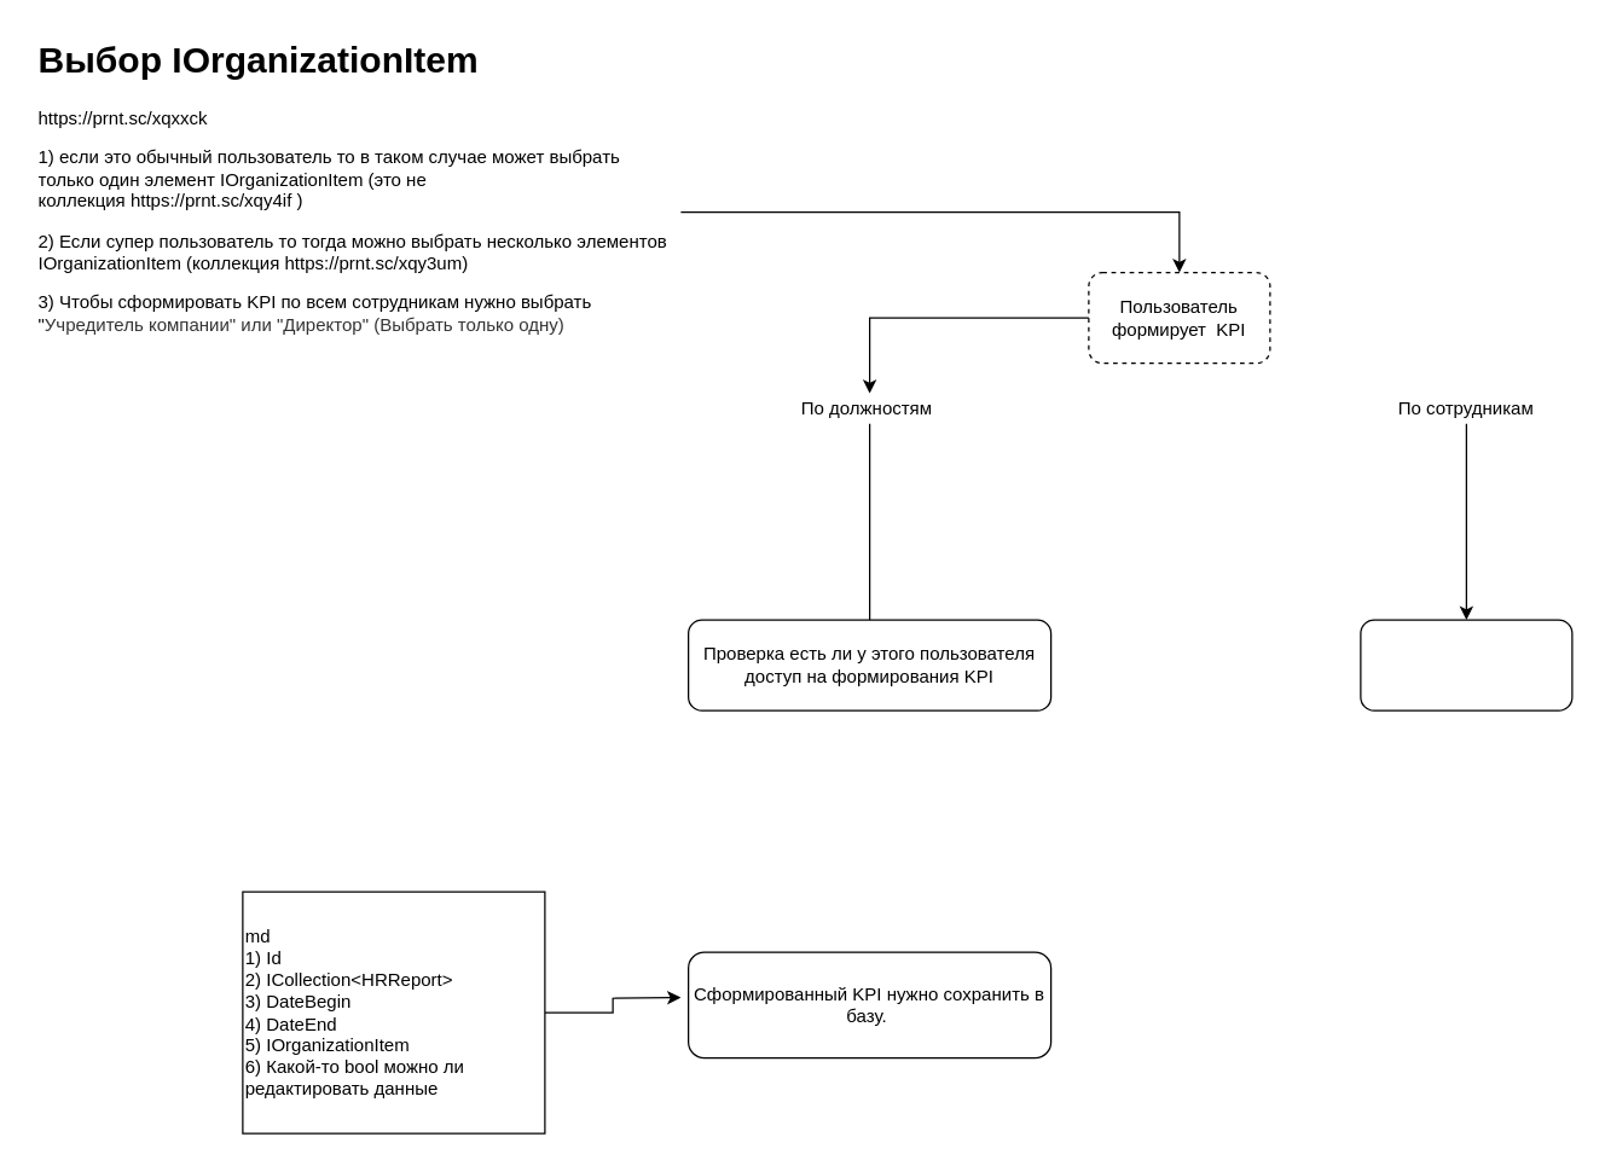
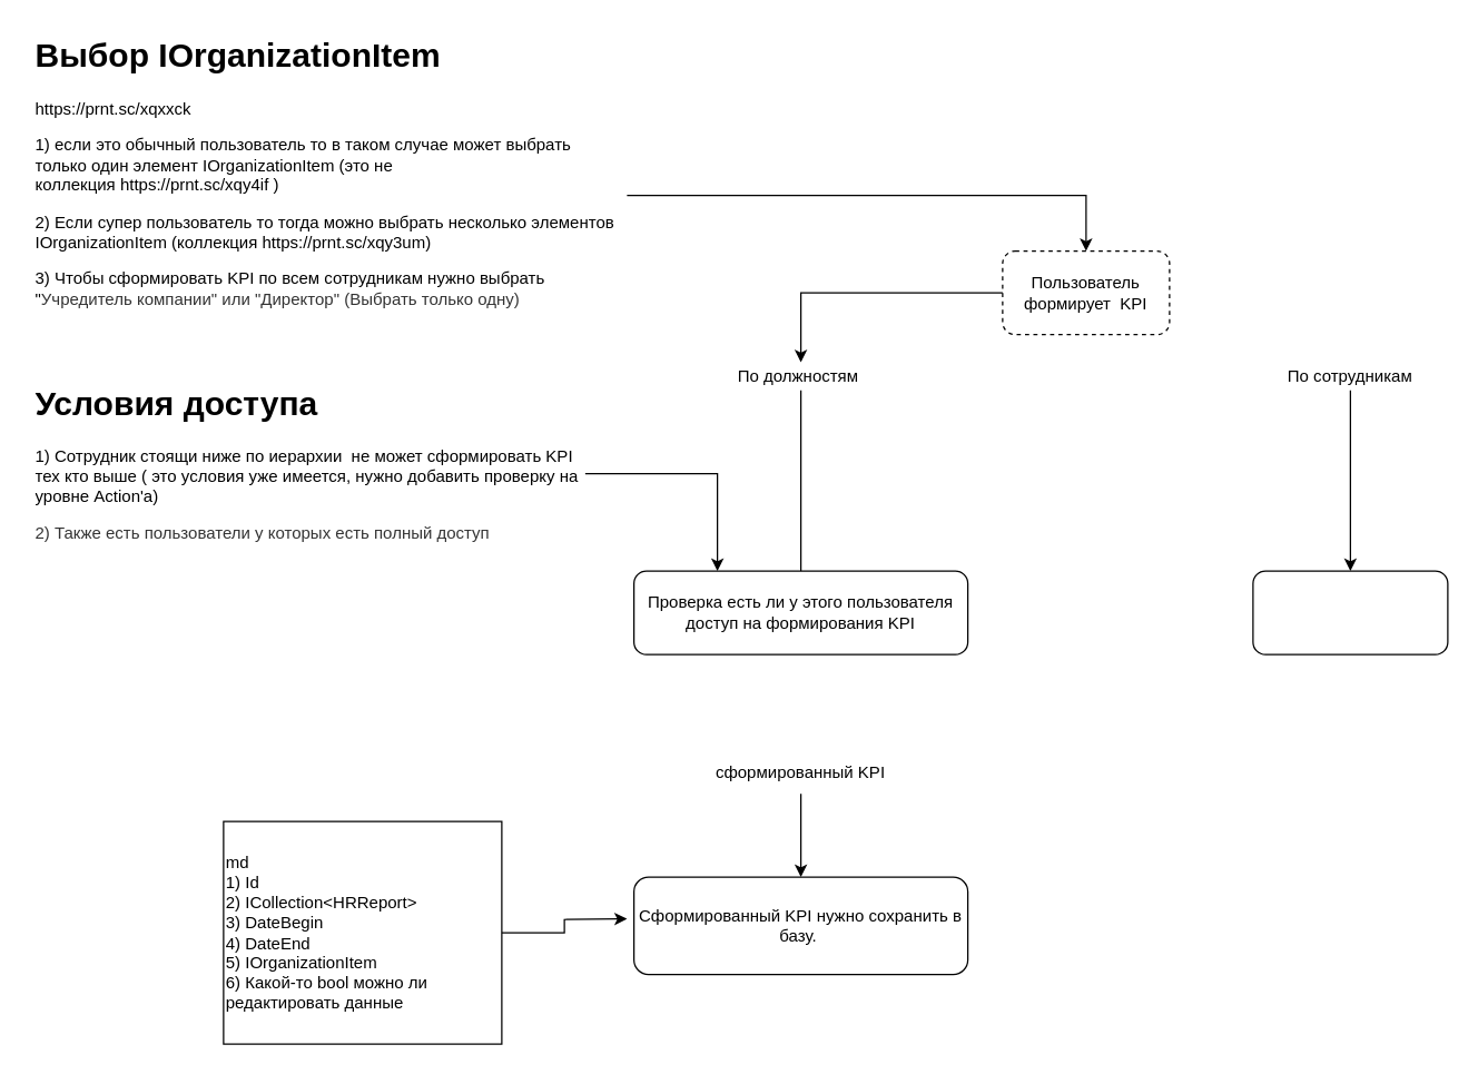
+ <mxCell id="6" value="&lt;h1&gt;Условия доступа&lt;/h1&gt;&lt;p&gt;1) Сотрудник стоящи ниже&amp;nbsp;по иерархии&amp;nbsp; не может сформировать KPI тех кто выше ( это условия уже имеется, нужно добавить проверку на уровне Action'a)&lt;/p&gt;&lt;p&gt;&lt;span style=&quot;background-color: rgb(255 , 255 , 255) ; color: rgb(51 , 51 , 51) ; font-family: &amp;#34;arial&amp;#34; , &amp;#34;tahoma&amp;#34; , &amp;#34;arial&amp;#34; , &amp;#34;helvetica&amp;#34; , sans-serif&quot;&gt;2) Также есть пользователи у которых есть полный доступ&amp;nbsp;&lt;/span&gt;&lt;/p&gt;&lt;p&gt;&lt;br&gt;&lt;/p&gt;" style="text;html=1;strokeColor=none;fillColor=none;spacing=5;spacingTop=-20;whiteSpace=wrap;overflow=hidden;rounded=0;" parent="1" vertex="1"><mxGeometry x="20" y="270" width="400" height="140" as="geometry" /></mxCell>
+ <mxCell id="5" style="edgeStyle=orthogonalEdgeStyle;rounded=0;orthogonalLoop=1;jettySize=auto;html=1;entryX=0.25;entryY=0;entryDx=0;entryDy=0;" parent="1" source="6" target="4" edge="1"><mxGeometry relative="1" as="geometry" /></mxCell>
+ <mxCell id="16" value="сформированный KPI" style="text;html=1;strokeColor=none;fillColor=none;align=center;verticalAlign=middle;whiteSpace=wrap;rounded=0;" parent="1" vertex="1"><mxGeometry x="485" y="540" width="180" height="30" as="geometry" /></mxCell>
+ <mxCell id="15" style="edgeStyle=orthogonalEdgeStyle;rounded=0;orthogonalLoop=1;jettySize=auto;html=1;entryX=0.5;entryY=0;entryDx=0;entryDy=0;" parent="1" source="16" target="14" edge="1"><mxGeometry relative="1" as="geometry" /></mxCell>
